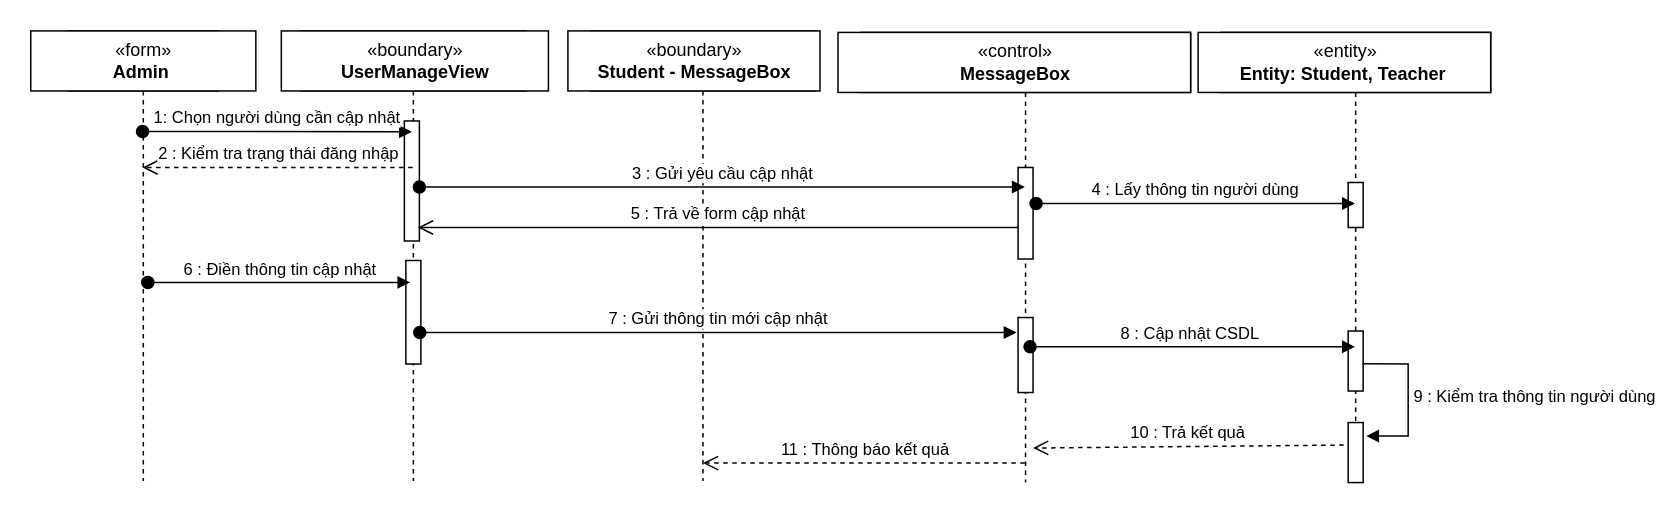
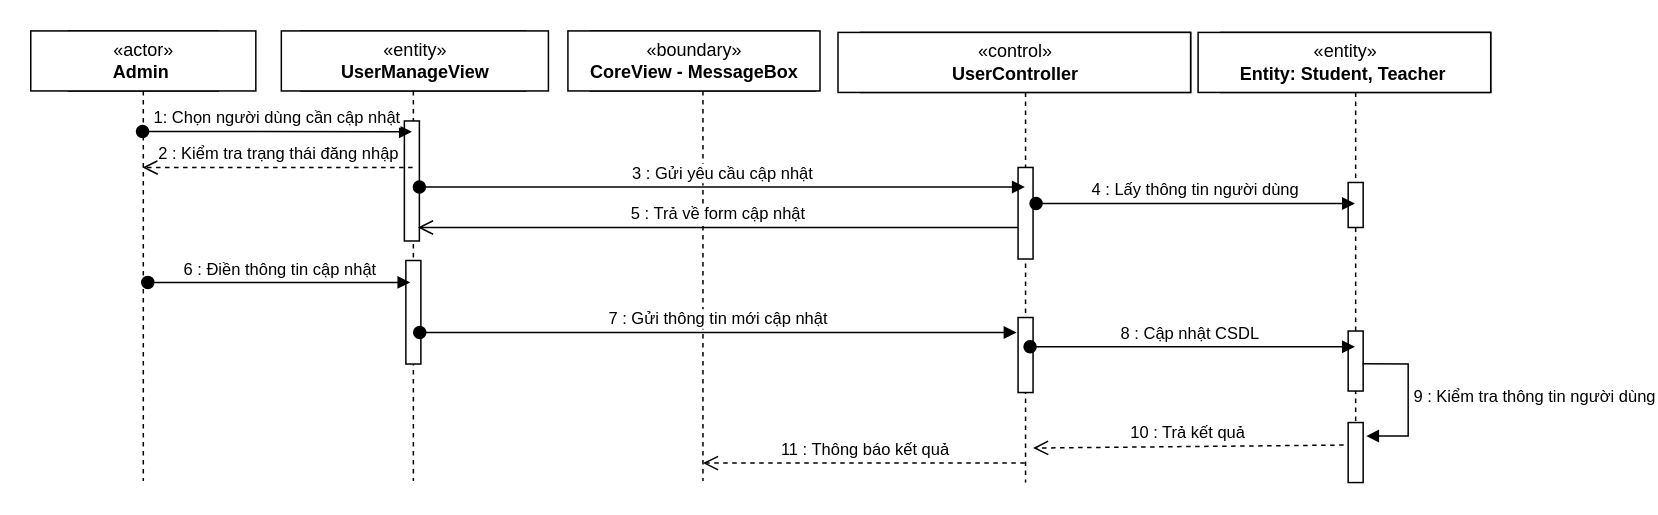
- <mxCell id="3" value="«form»&lt;br&gt;&lt;b&gt;Admin&amp;nbsp;&lt;/b&gt;" style="html=1;" parent="1" vertex="1"><mxGeometry x="20" y="20" width="150" height="40" as="geometry" /></mxCell>
+ <mxCell id="3" value="«actor»&lt;br&gt;&lt;b&gt;Admin&amp;nbsp;&lt;/b&gt;" style="html=1;" parent="1" vertex="1"><mxGeometry x="20" y="20" width="150" height="40" as="geometry" /></mxCell>
- <mxCell id="5" value="«boundary»&lt;br&gt;&lt;b&gt;UserManageView&lt;/b&gt;" style="html=1;" parent="4" vertex="1"><mxGeometry x="-13" width="178" height="40" as="geometry" /></mxCell>
+ <mxCell id="5" value="«entity»&lt;br&gt;&lt;b&gt;UserManageView&lt;/b&gt;" style="html=1;" parent="4" vertex="1"><mxGeometry x="-13" width="178" height="40" as="geometry" /></mxCell>
- <mxCell id="9" value="«boundary»&lt;br&gt;&lt;b&gt;Student - MessageBox&lt;/b&gt;" style="html=1;" parent="8" vertex="1"><mxGeometry x="-15" width="168" height="40" as="geometry" /></mxCell>
+ <mxCell id="9" value="«boundary»&lt;br&gt;&lt;b&gt;CoreView - MessageBox&lt;/b&gt;" style="html=1;" parent="8" vertex="1"><mxGeometry x="-15" width="168" height="40" as="geometry" /></mxCell>
- <mxCell id="11" value="«control»&lt;br&gt;&lt;b&gt;MessageBox&lt;/b&gt;" style="html=1;" parent="10" vertex="1"><mxGeometry x="-15" width="235" height="40" as="geometry" /></mxCell>
+ <mxCell id="11" value="«control»&lt;br&gt;&lt;b&gt;UserController&lt;/b&gt;" style="html=1;" parent="10" vertex="1"><mxGeometry x="-15" width="235" height="40" as="geometry" /></mxCell>
